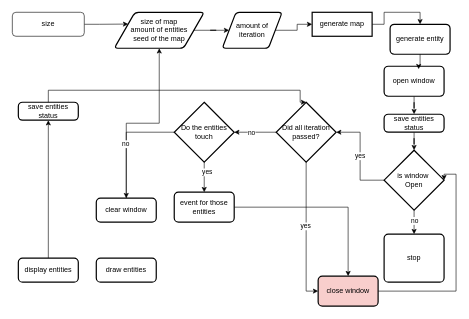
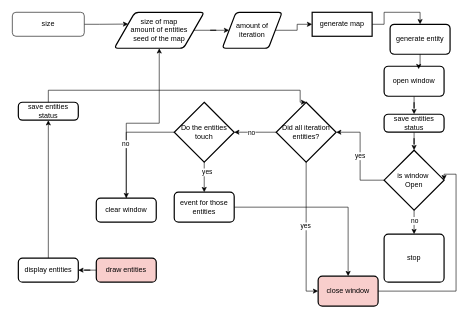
- <mxCell id="15" value="Did all iteration passed?" style="strokeWidth=2;html=1;shape=mxgraph.flowchart.decision;whiteSpace=wrap;" vertex="1" parent="1"><mxGeometry x="460" y="170" width="100" height="100" as="geometry" /></mxCell>
+ <mxCell id="15" value="Did all iteration entities?" style="strokeWidth=2;html=1;shape=mxgraph.flowchart.decision;whiteSpace=wrap;" vertex="1" parent="1"><mxGeometry x="460" y="170" width="100" height="100" as="geometry" /></mxCell>
+ <mxCell id="20" style="edgeStyle=orthogonalEdgeStyle;rounded=0;orthogonalLoop=1;jettySize=auto;html=1;" edge="1" parent="1" source="21" target="23"><mxGeometry relative="1" as="geometry" /></mxCell>
- <mxCell id="21" value="draw entities" style="rounded=1;whiteSpace=wrap;html=1;absoluteArcSize=1;arcSize=14;strokeWidth=2;" vertex="1" parent="1"><mxGeometry x="160" y="430" width="100" height="40" as="geometry" /></mxCell>
+ <mxCell id="21" value="draw entities" style="rounded=1;whiteSpace=wrap;html=1;absoluteArcSize=1;arcSize=14;strokeWidth=2;fillColor=#f8cecc;" vertex="1" parent="1"><mxGeometry x="160" y="430" width="100" height="40" as="geometry" /></mxCell>
